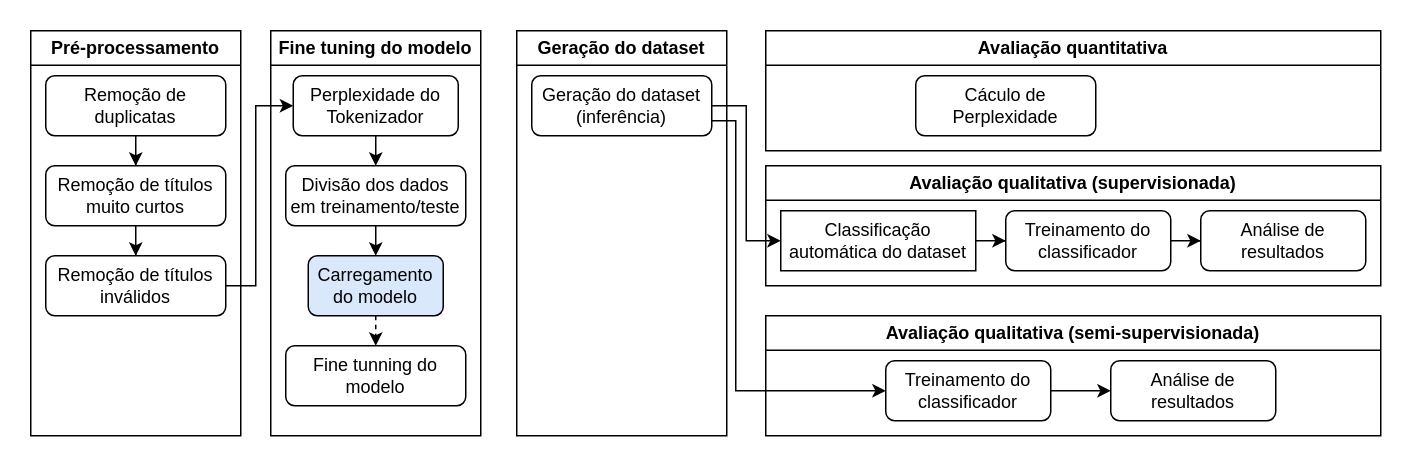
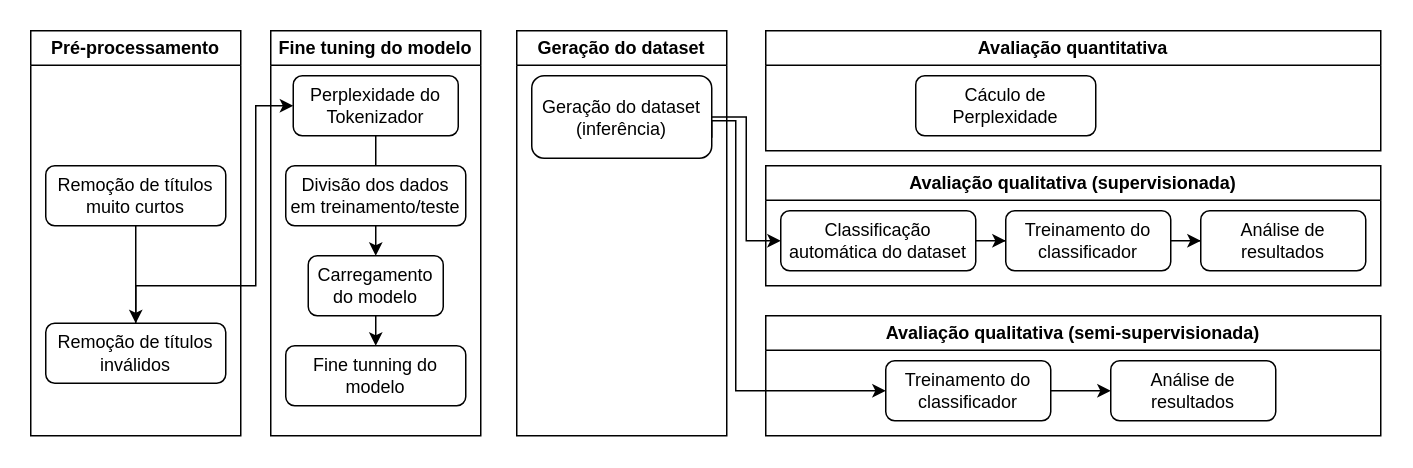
- <mxCell id="4" value="Remoção de duplicatas" style="rounded=1;whiteSpace=wrap;html=1;fontSize=12;glass=0;strokeWidth=1;shadow=0;" parent="2" vertex="1"><mxGeometry x="10" y="30" width="120" height="40" as="geometry" /></mxCell>
- <mxCell id="18" value="Geração do dataset (inferência)" style="whiteSpace=wrap;html=1;rounded=1;" parent="17" vertex="1"><mxGeometry x="10" y="30" width="120" height="40" as="geometry" /></mxCell>
+ <mxCell id="18" value="Geração do dataset (inferência)" style="whiteSpace=wrap;html=1;rounded=1;" parent="17" vertex="1"><mxGeometry x="10" y="30" width="120" height="55" as="geometry" /></mxCell>
- <mxCell id="9" style="edgeStyle=orthogonalEdgeStyle;rounded=0;orthogonalLoop=1;jettySize=auto;html=1;exitX=0.5;exitY=1;exitDx=0;exitDy=0;entryX=0.5;entryY=0;entryDx=0;entryDy=0;" edge="1" parent="8" source="10" target="12"><mxGeometry relative="1" as="geometry" /></mxCell>
+ <mxCell id="9" style="edgeStyle=orthogonalEdgeStyle;rounded=0;orthogonalLoop=1;jettySize=auto;html=1;exitX=0.5;exitY=1;exitDx=0;exitDy=0;entryX=0.5;entryY=0;entryDx=0;entryDy=0;endArrow=none;" edge="1" parent="8" source="10" target="12"><mxGeometry relative="1" as="geometry" /></mxCell>
- <mxCell id="3" value="" style="edgeStyle=orthogonalEdgeStyle;rounded=0;orthogonalLoop=1;jettySize=auto;html=1;" edge="1" parent="2" source="4" target="6"><mxGeometry relative="1" as="geometry" /></mxCell>
- <mxCell id="23" value="Classificação automática do dataset" style="whiteSpace=wrap;html=1;rounded=0;" vertex="1" parent="21"><mxGeometry x="10" y="30" width="130" height="40" as="geometry" /></mxCell>
+ <mxCell id="23" value="Classificação automática do dataset" style="whiteSpace=wrap;html=1;rounded=1;" vertex="1" parent="21"><mxGeometry x="10" y="30" width="130" height="40" as="geometry" /></mxCell>
- <mxCell id="7" value="Remoção de títulos inválidos" style="rounded=1;whiteSpace=wrap;html=1;fontSize=12;glass=0;strokeWidth=1;shadow=0;" vertex="1" parent="2"><mxGeometry x="10" y="150" width="120" height="40" as="geometry" /></mxCell>
+ <mxCell id="7" value="Remoção de títulos inválidos" style="rounded=1;whiteSpace=wrap;html=1;fontSize=12;glass=0;strokeWidth=1;shadow=0;" vertex="1" parent="2"><mxGeometry x="10" y="195" width="120" height="40" as="geometry" /></mxCell>
- <mxCell id="14" value="Carregamento do modelo" style="rounded=1;whiteSpace=wrap;html=1;fontSize=12;glass=0;strokeWidth=1;shadow=0;fillColor=#dae8fc;" parent="8" vertex="1"><mxGeometry x="25" y="150" width="90" height="40" as="geometry" /></mxCell>
+ <mxCell id="14" value="Carregamento do modelo" style="rounded=1;whiteSpace=wrap;html=1;fontSize=12;glass=0;strokeWidth=1;shadow=0;" parent="8" vertex="1"><mxGeometry x="25" y="150" width="90" height="40" as="geometry" /></mxCell>
- <mxCell id="13" style="edgeStyle=orthogonalEdgeStyle;rounded=0;orthogonalLoop=1;jettySize=auto;html=1;exitX=0.5;exitY=1;exitDx=0;exitDy=0;entryX=0.5;entryY=0;entryDx=0;entryDy=0;dashed=1;" edge="1" parent="8" source="14" target="15"><mxGeometry relative="1" as="geometry" /></mxCell>
+ <mxCell id="13" style="edgeStyle=orthogonalEdgeStyle;rounded=0;orthogonalLoop=1;jettySize=auto;html=1;exitX=0.5;exitY=1;exitDx=0;exitDy=0;entryX=0.5;entryY=0;entryDx=0;entryDy=0;" edge="1" parent="8" source="14" target="15"><mxGeometry relative="1" as="geometry" /></mxCell>
